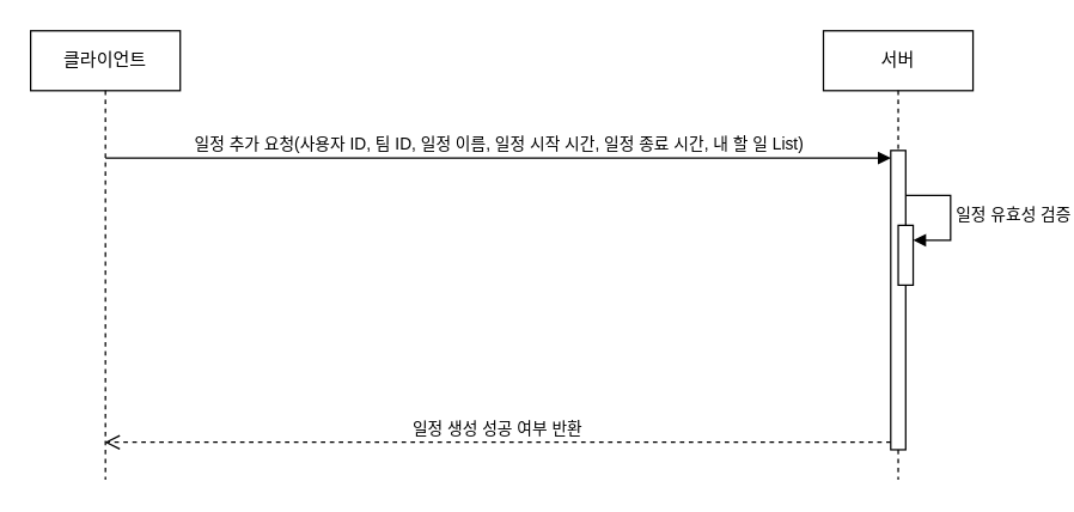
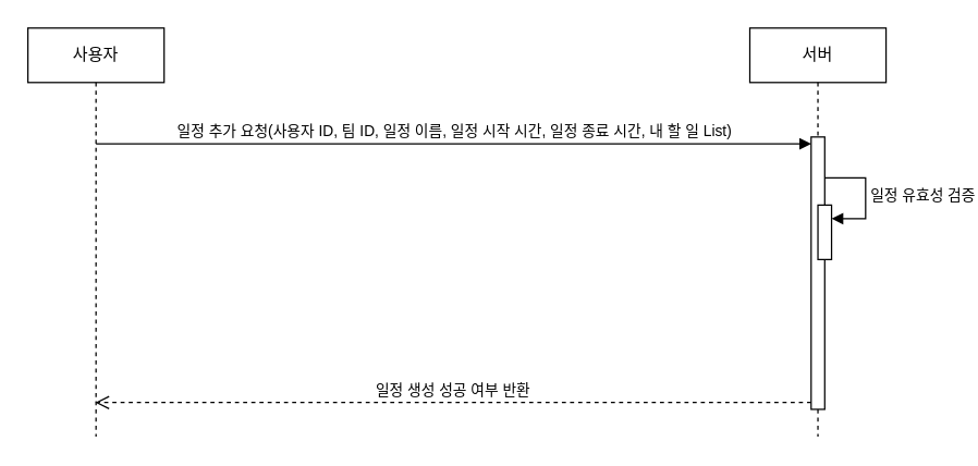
- <mxCell id="2" value="클라이언트" style="shape=umlLifeline;perimeter=lifelinePerimeter;whiteSpace=wrap;html=1;container=1;dropTarget=0;collapsible=0;recursiveResize=0;outlineConnect=0;portConstraint=eastwest;newEdgeStyle={&quot;curved&quot;:0,&quot;rounded&quot;:0};" parent="1" vertex="1"><mxGeometry x="20" y="20" width="100" height="300" as="geometry" /></mxCell>
+ <mxCell id="2" value="사용자" style="shape=umlLifeline;perimeter=lifelinePerimeter;whiteSpace=wrap;html=1;container=1;dropTarget=0;collapsible=0;recursiveResize=0;outlineConnect=0;portConstraint=eastwest;newEdgeStyle={&quot;curved&quot;:0,&quot;rounded&quot;:0};" parent="1" vertex="1"><mxGeometry x="20" y="20" width="100" height="300" as="geometry" /></mxCell>
